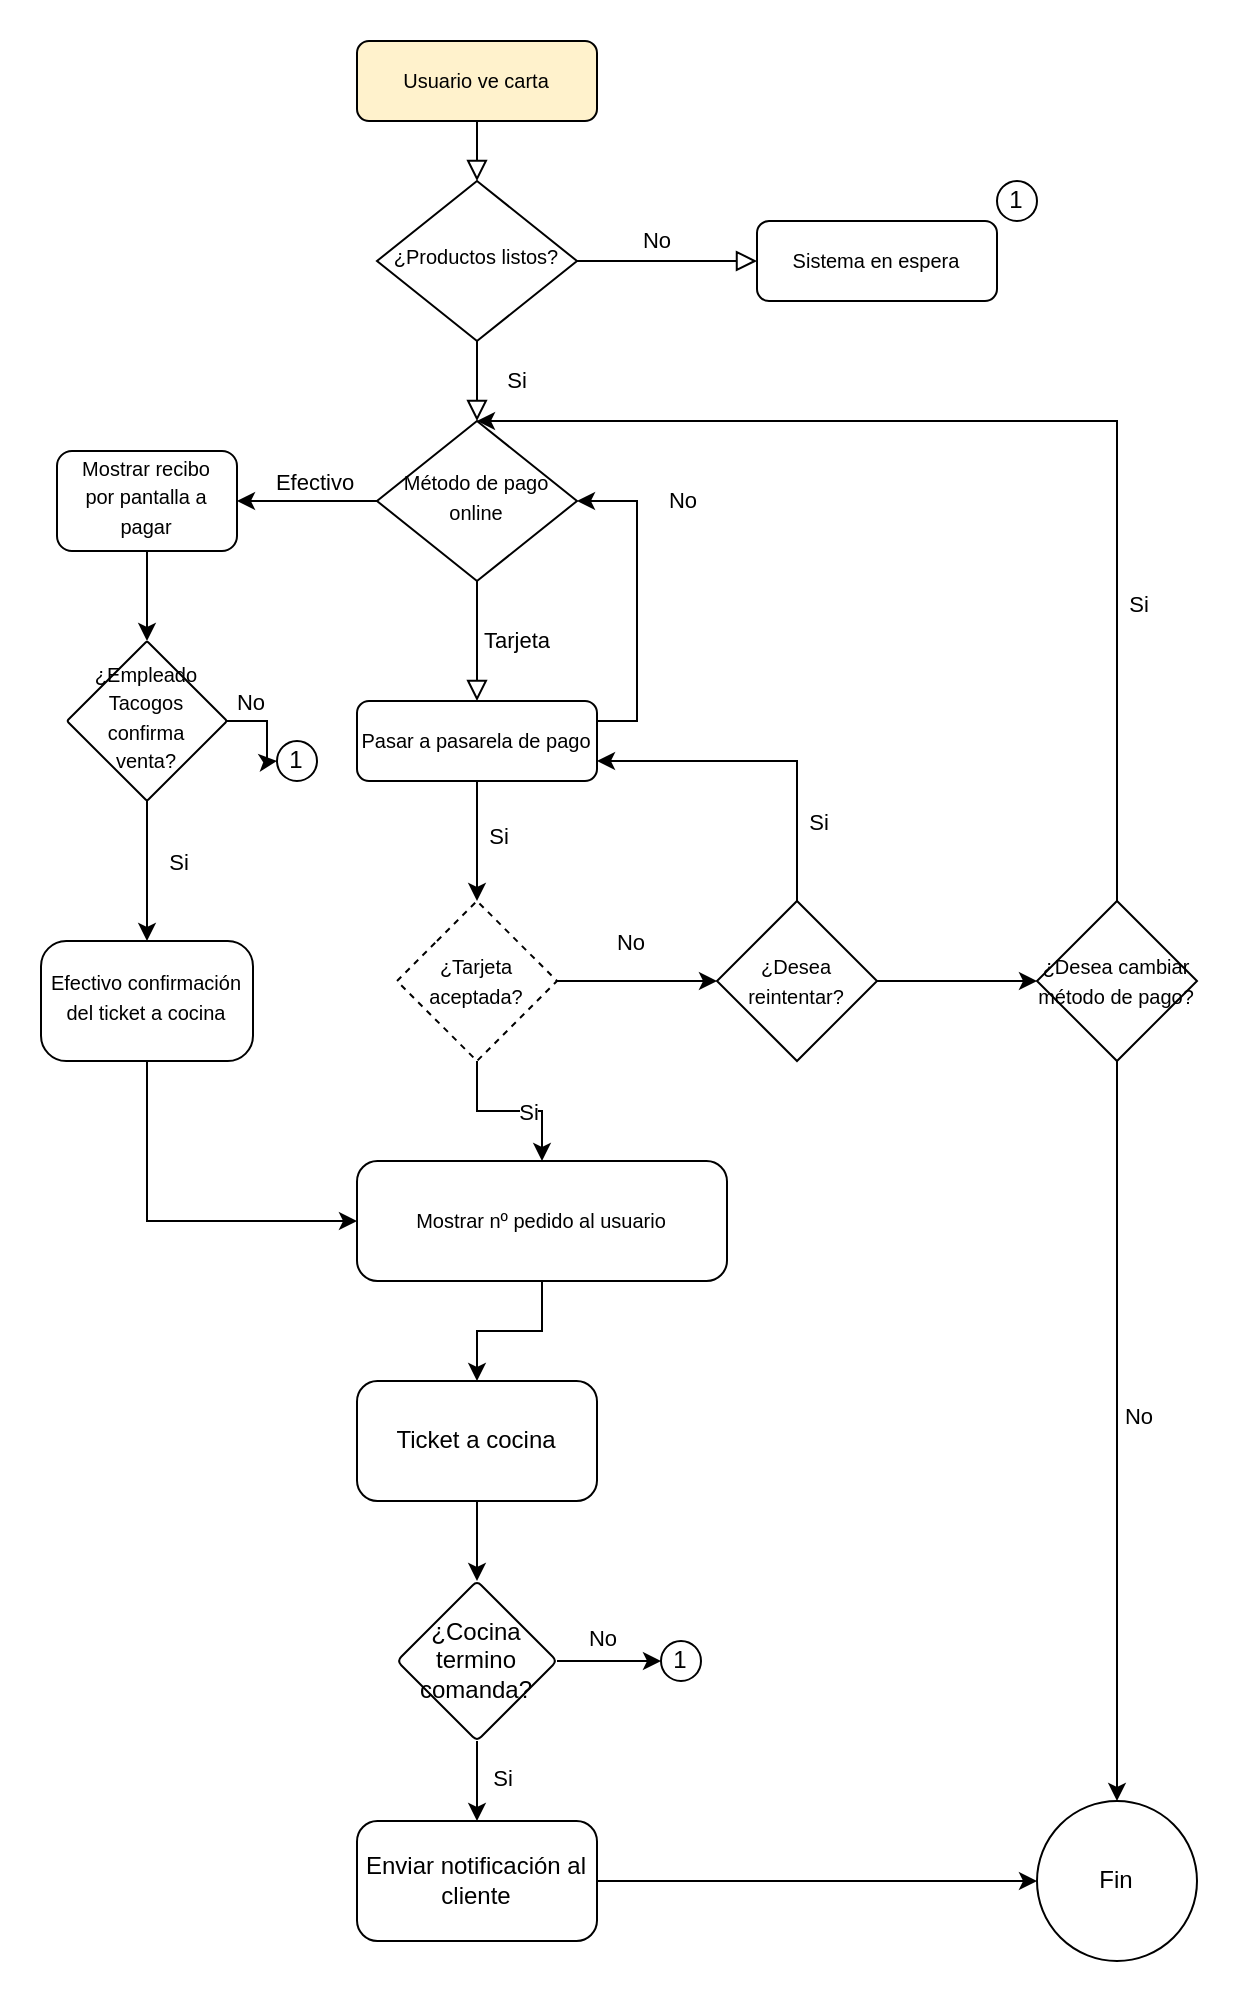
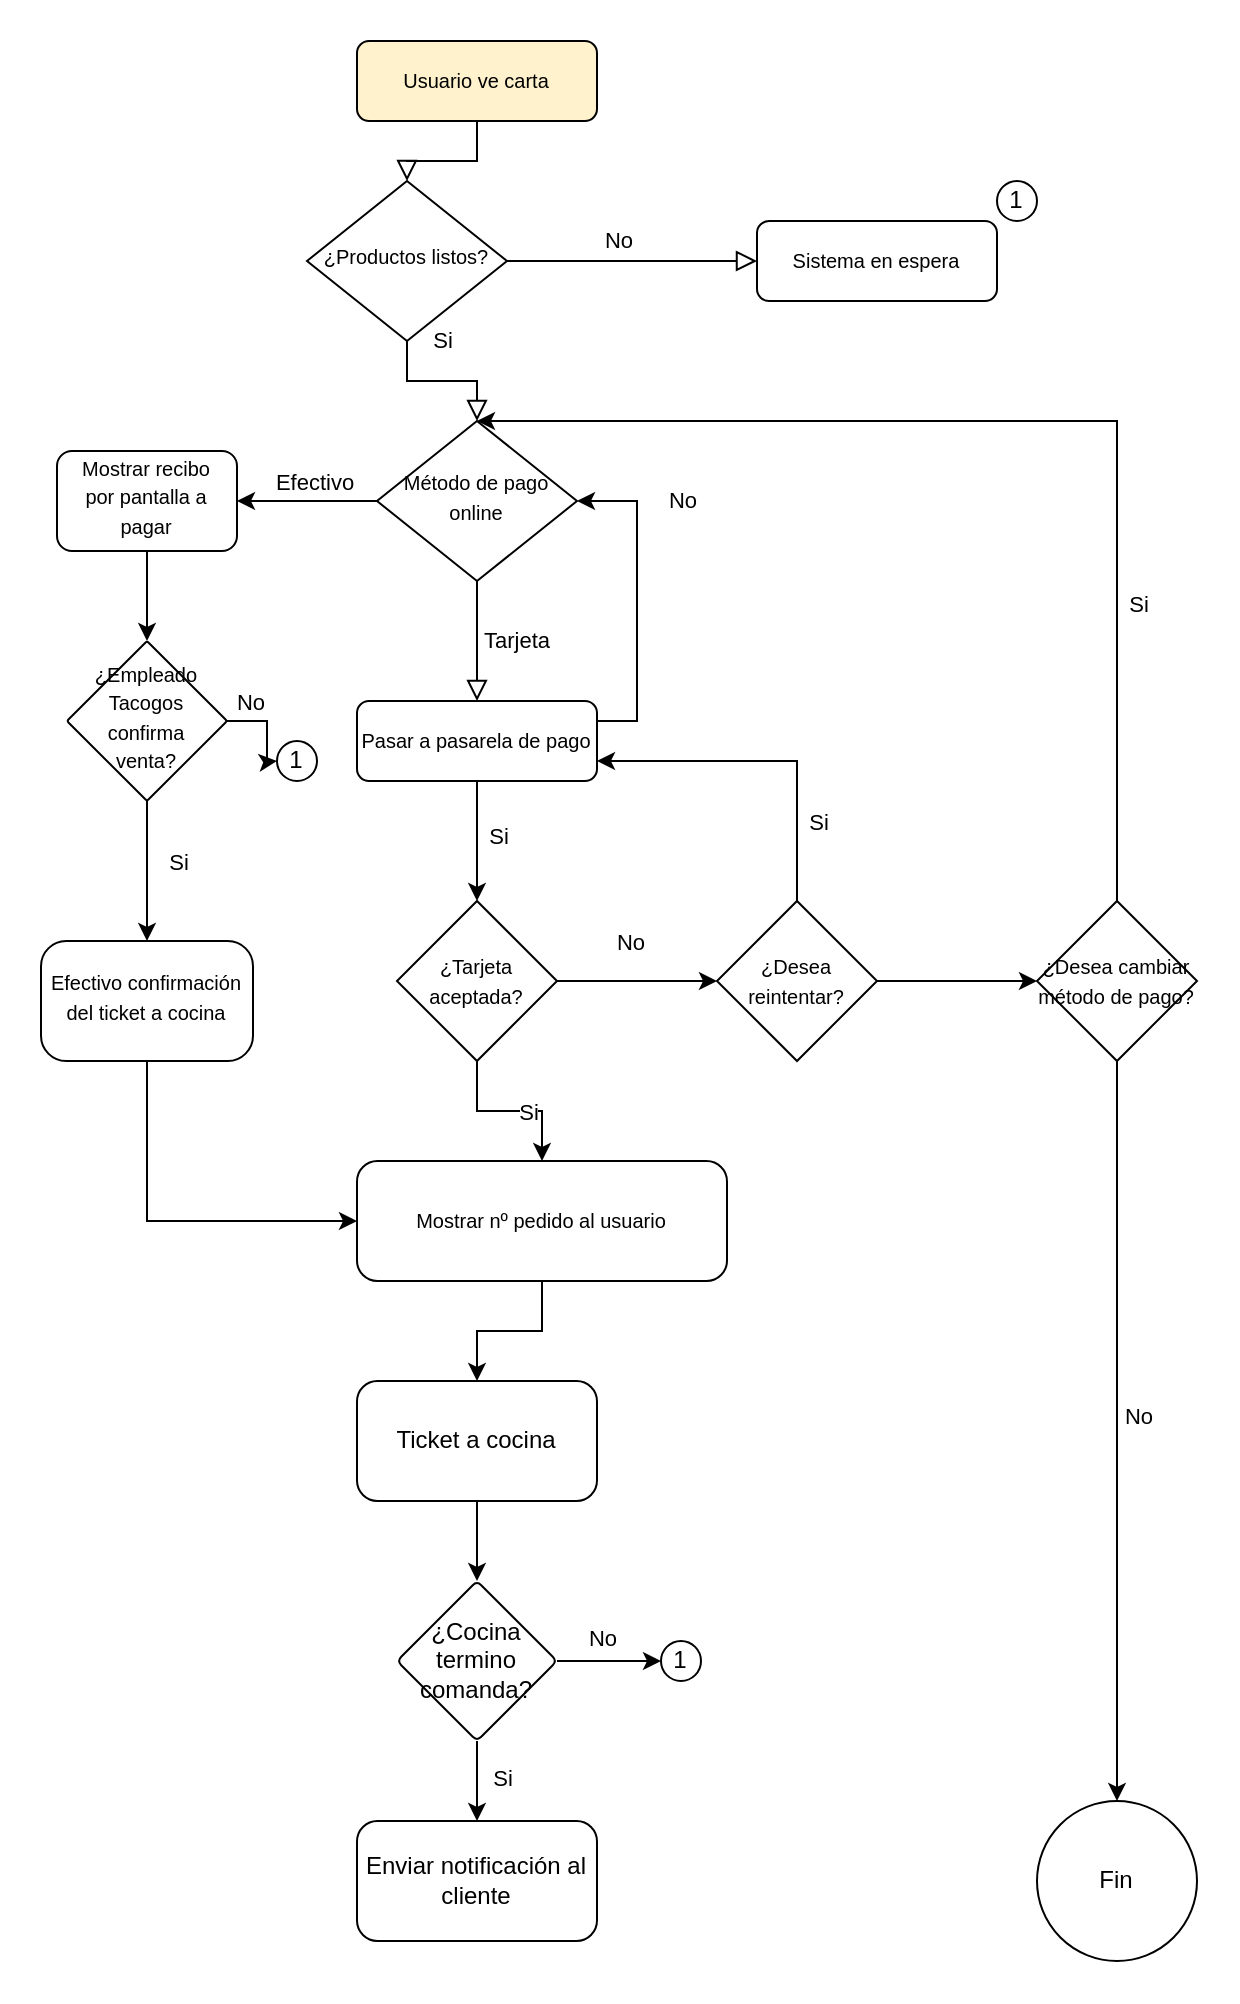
- <mxCell id="6" value="&lt;font style=&quot;font-size: 10px;&quot;&gt;¿Productos listos?&lt;/font&gt;" style="rhombus;whiteSpace=wrap;html=1;shadow=0;fontFamily=Helvetica;fontSize=12;align=center;strokeWidth=1;spacing=6;spacingTop=-4;" parent="1" vertex="1"><mxGeometry x="188" y="90" width="100" height="80" as="geometry" /></mxCell>
+ <mxCell id="6" value="&lt;font style=&quot;font-size: 10px;&quot;&gt;¿Productos listos?&lt;/font&gt;" style="rhombus;whiteSpace=wrap;html=1;shadow=0;fontFamily=Helvetica;fontSize=12;align=center;strokeWidth=1;spacing=6;spacingTop=-4;" parent="1" vertex="1"><mxGeometry x="153" y="90" width="100" height="80" as="geometry" /></mxCell>
- <mxCell id="21" value="&lt;font style=&quot;font-size: 10px;&quot;&gt;¿Tarjeta aceptada?&lt;/font&gt;" style="rhombus;whiteSpace=wrap;html=1;rounded=1;glass=0;strokeWidth=1;shadow=0;arcSize=0;dashed=1;" vertex="1" parent="1"><mxGeometry x="198" y="450" width="80" height="80" as="geometry" /></mxCell>
+ <mxCell id="21" value="&lt;font style=&quot;font-size: 10px;&quot;&gt;¿Tarjeta aceptada?&lt;/font&gt;" style="rhombus;whiteSpace=wrap;html=1;rounded=1;glass=0;strokeWidth=1;shadow=0;arcSize=0;" vertex="1" parent="1"><mxGeometry x="198" y="450" width="80" height="80" as="geometry" /></mxCell>
- <mxCell id="50" value="" style="edgeStyle=orthogonalEdgeStyle;rounded=0;orthogonalLoop=1;jettySize=auto;html=1;" edge="1" parent="1" source="51" target="54"><mxGeometry relative="1" as="geometry" /></mxCell>
